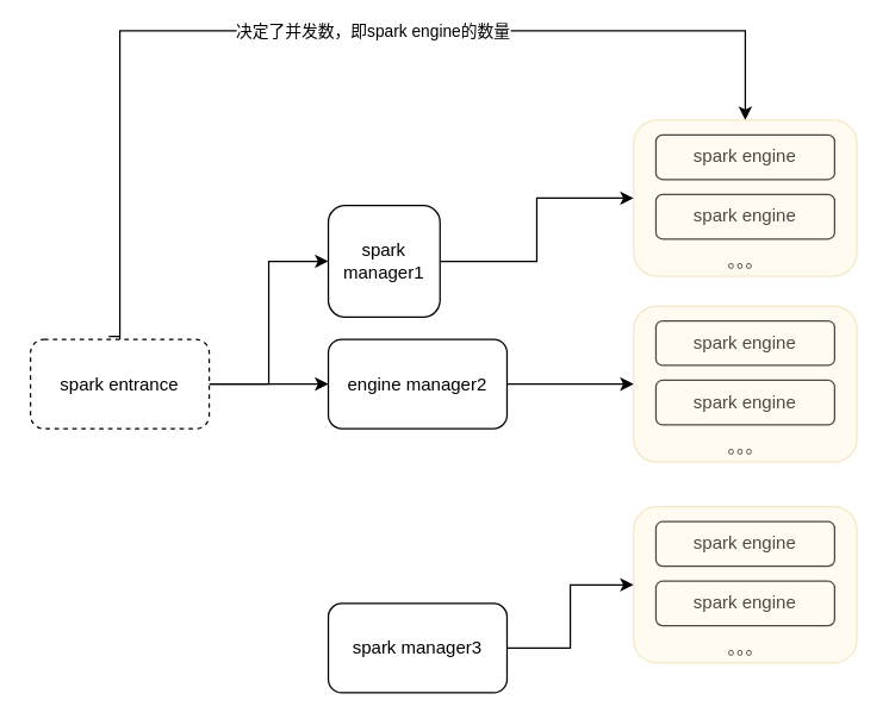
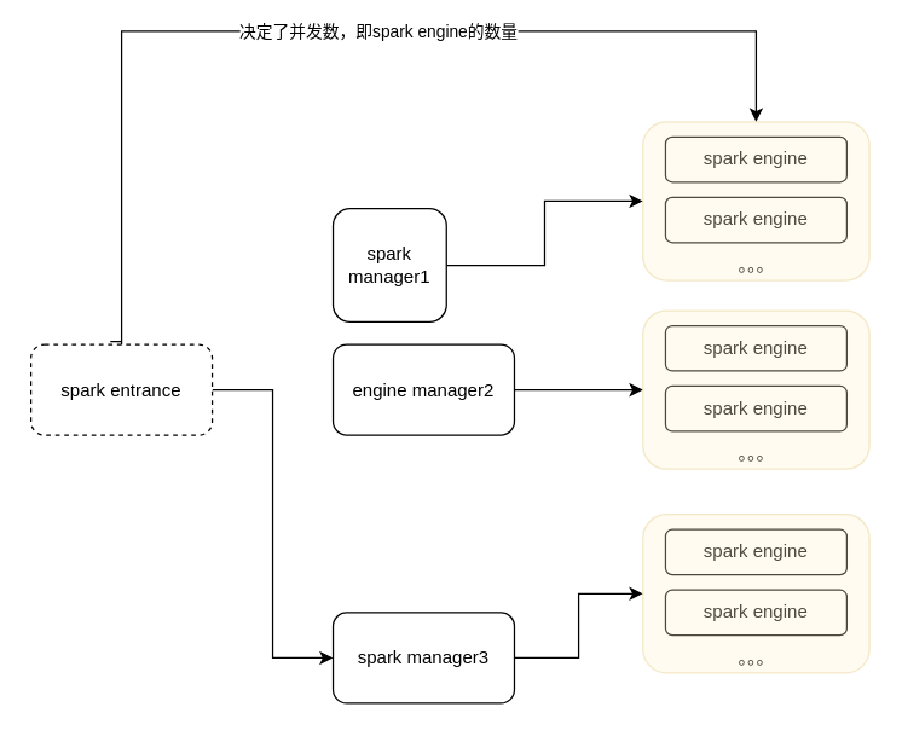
- <mxCell id="4" style="edgeStyle=orthogonalEdgeStyle;rounded=0;orthogonalLoop=1;jettySize=auto;html=1;entryX=0;entryY=0.5;entryDx=0;entryDy=0;" edge="1" parent="1" source="7" target="9"><mxGeometry relative="1" as="geometry" /></mxCell>
- <mxCell id="5" style="edgeStyle=orthogonalEdgeStyle;rounded=0;orthogonalLoop=1;jettySize=auto;html=1;entryX=0;entryY=0.5;entryDx=0;entryDy=0;" edge="1" parent="1" source="7" target="11"><mxGeometry relative="1" as="geometry" /></mxCell>
+ <mxCell id="6" style="edgeStyle=orthogonalEdgeStyle;rounded=0;orthogonalLoop=1;jettySize=auto;html=1;entryX=0;entryY=0.5;entryDx=0;entryDy=0;" edge="1" parent="1" source="7" target="13"><mxGeometry relative="1" as="geometry" /></mxCell>
